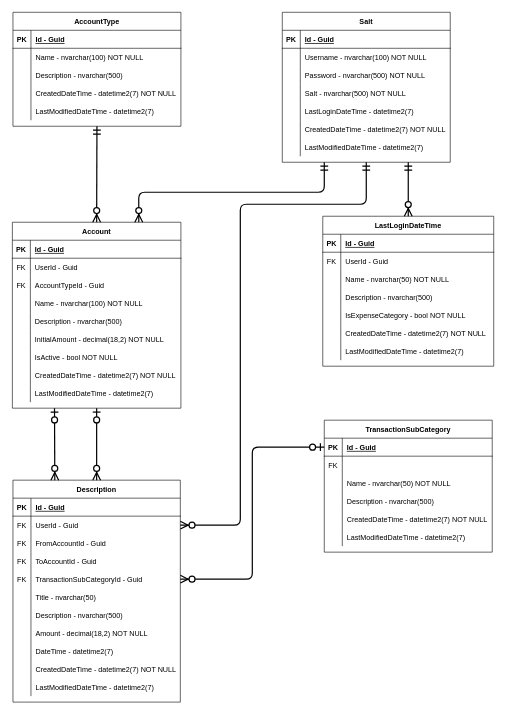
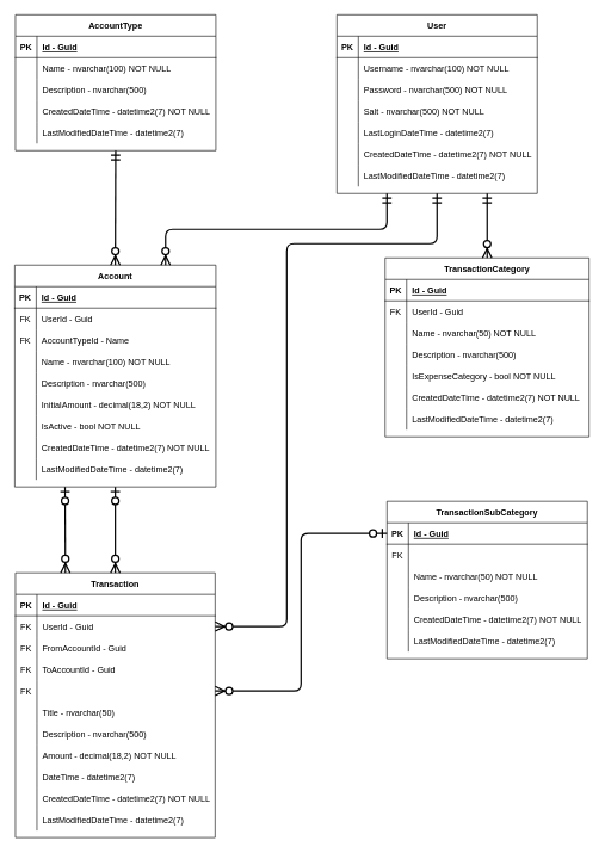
- <mxCell id="2" value="Salt" style="shape=table;startSize=30;container=1;collapsible=1;childLayout=tableLayout;fixedRows=1;rowLines=0;fontStyle=1;align=center;resizeLast=1;" vertex="1" parent="1"><mxGeometry x="470" y="20" width="280" height="250" as="geometry" /></mxCell>
+ <mxCell id="2" value="User" style="shape=table;startSize=30;container=1;collapsible=1;childLayout=tableLayout;fixedRows=1;rowLines=0;fontStyle=1;align=center;resizeLast=1;" vertex="1" parent="1"><mxGeometry x="470" y="20" width="280" height="250" as="geometry" /></mxCell>
- <mxCell id="70" value="LastLoginDateTime" style="shape=table;startSize=30;container=1;collapsible=1;childLayout=tableLayout;fixedRows=1;rowLines=0;fontStyle=1;align=center;resizeLast=1;" vertex="1" parent="1"><mxGeometry x="537.5" y="360" width="285" height="250" as="geometry" /></mxCell>
+ <mxCell id="70" value="TransactionCategory" style="shape=table;startSize=30;container=1;collapsible=1;childLayout=tableLayout;fixedRows=1;rowLines=0;fontStyle=1;align=center;resizeLast=1;" vertex="1" parent="1"><mxGeometry x="537.5" y="360" width="285" height="250" as="geometry" /></mxCell>
- <mxCell id="49" value="AccountTypeId - Guid" style="shape=partialRectangle;connectable=0;fillColor=none;top=0;left=0;bottom=0;right=0;align=left;spacingLeft=6;overflow=hidden;" vertex="1" parent="47"><mxGeometry x="30" width="251" height="30" as="geometry" /></mxCell>
+ <mxCell id="49" value="AccountTypeId - Name" style="shape=partialRectangle;connectable=0;fillColor=none;top=0;left=0;bottom=0;right=0;align=left;spacingLeft=6;overflow=hidden;" vertex="1" parent="47"><mxGeometry x="30" width="251" height="30" as="geometry" /></mxCell>
- <mxCell id="111" value="Description" style="shape=table;startSize=30;container=1;collapsible=1;childLayout=tableLayout;fixedRows=1;rowLines=0;fontStyle=1;align=center;resizeLast=1;" vertex="1" parent="1"><mxGeometry x="21" y="800" width="279" height="370" as="geometry" /></mxCell>
+ <mxCell id="111" value="Transaction" style="shape=table;startSize=30;container=1;collapsible=1;childLayout=tableLayout;fixedRows=1;rowLines=0;fontStyle=1;align=center;resizeLast=1;" vertex="1" parent="1"><mxGeometry x="21" y="800" width="279" height="370" as="geometry" /></mxCell>
- <mxCell id="126" value="TransactionSubCategoryId - Guid" style="shape=partialRectangle;connectable=0;fillColor=none;top=0;left=0;bottom=0;right=0;align=left;spacingLeft=6;overflow=hidden;" vertex="1" parent="124"><mxGeometry x="30" width="249" height="30" as="geometry" /></mxCell>
